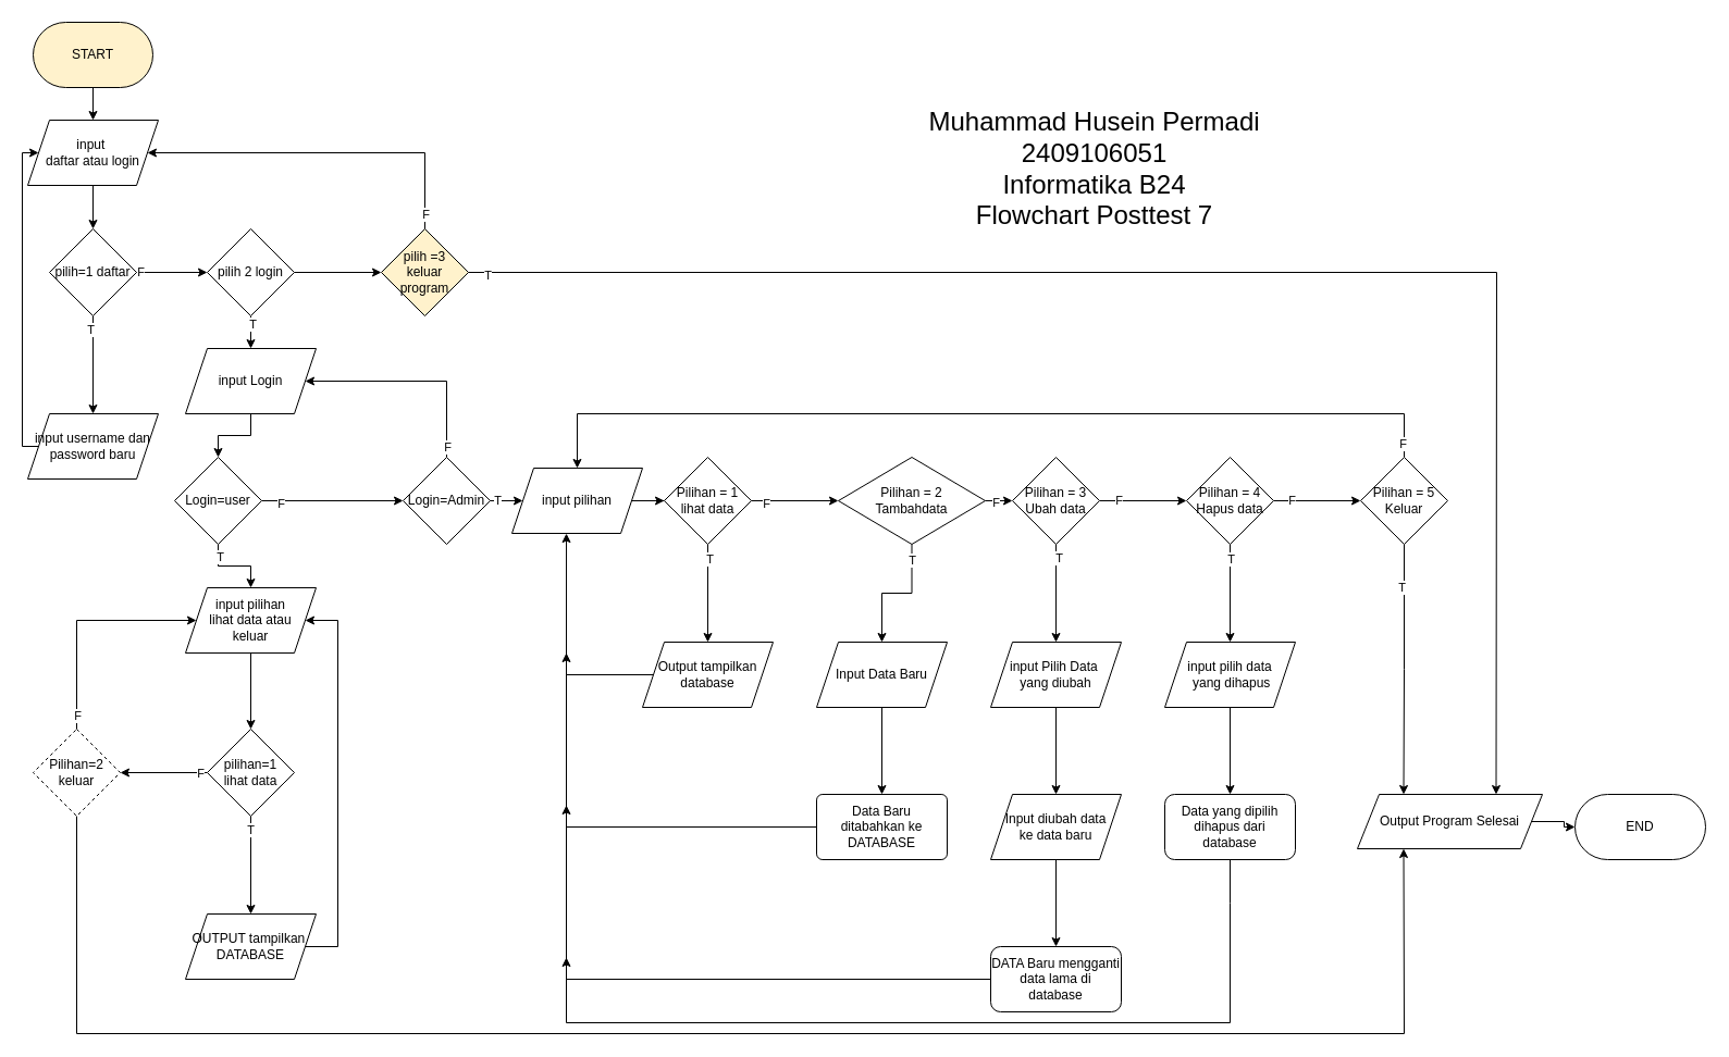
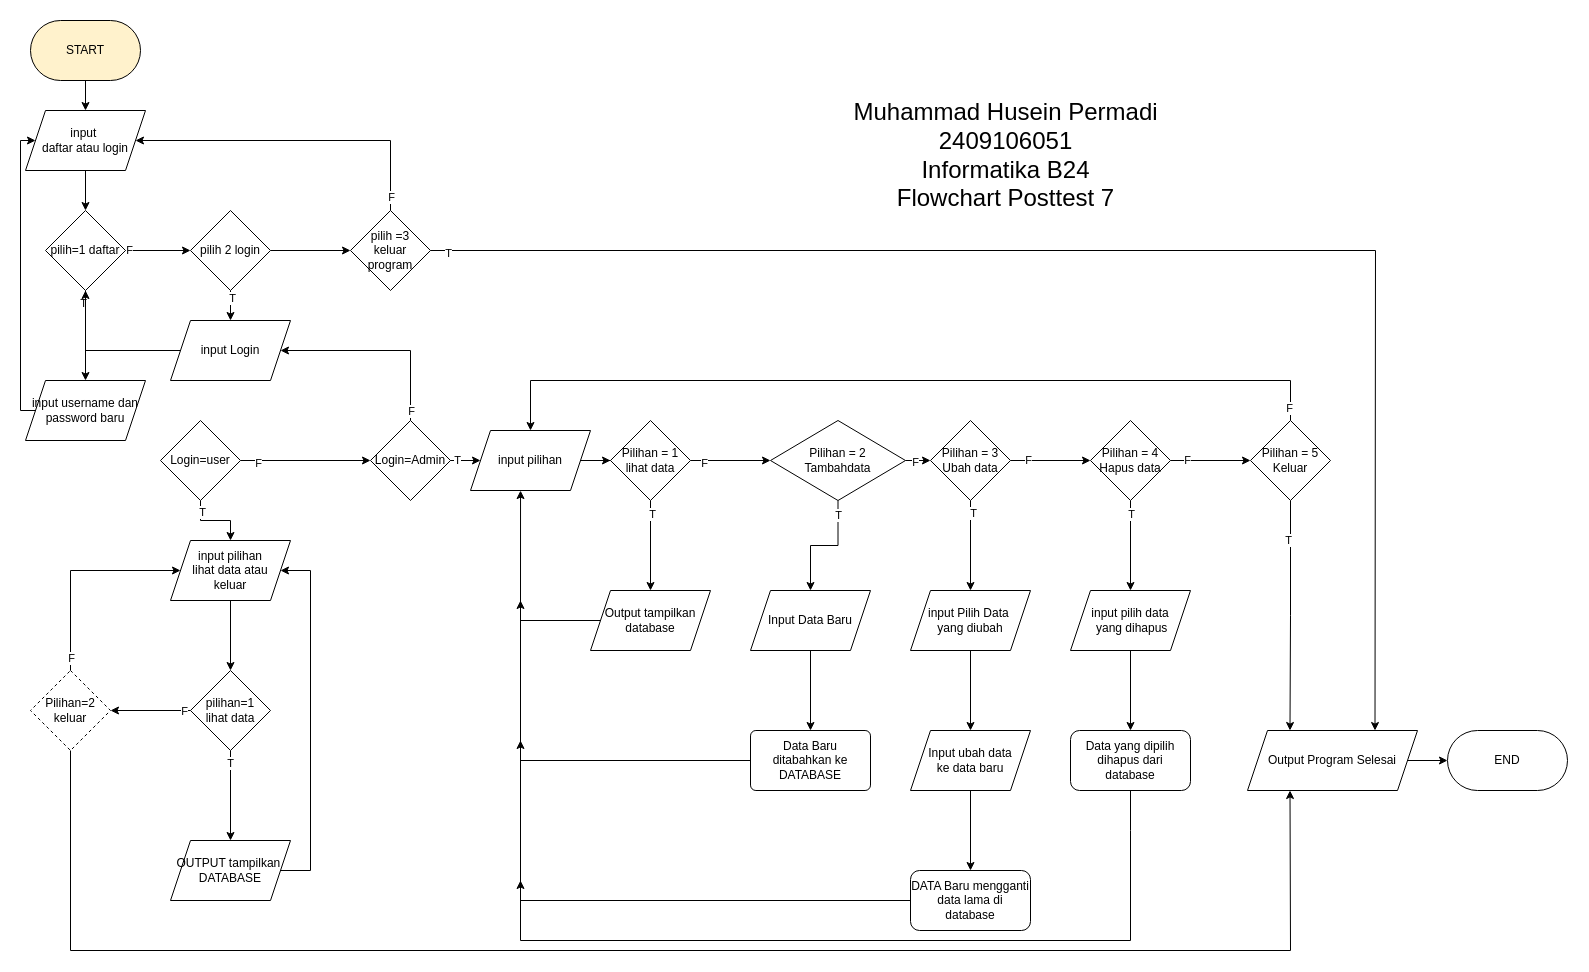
- <mxCell id="89" value="pilih =3&lt;div&gt;keluar program&lt;/div&gt;" style="rhombus;whiteSpace=wrap;html=1;fillColor=#fff2cc;" parent="1" vertex="1"><mxGeometry x="350" y="210" width="80" height="80" as="geometry" /></mxCell>
+ <mxCell id="89" value="pilih =3&lt;div&gt;keluar program&lt;/div&gt;" style="rhombus;whiteSpace=wrap;html=1;" parent="1" vertex="1"><mxGeometry x="350" y="210" width="80" height="80" as="geometry" /></mxCell>
- <mxCell id="17" value="" style="edgeStyle=orthogonalEdgeStyle;rounded=0;orthogonalLoop=1;jettySize=auto;html=1;" parent="1" source="18" target="23" edge="1"><mxGeometry relative="1" as="geometry" /></mxCell>
+ <mxCell id="17" value="" style="edgeStyle=orthogonalEdgeStyle;rounded=0;orthogonalLoop=1;jettySize=auto;html=1;" parent="1" source="18" target="6" edge="1"><mxGeometry relative="1" as="geometry" /></mxCell>
- <mxCell id="84" value="Output Program Selesai" style="shape=parallelogram;perimeter=parallelogramPerimeter;whiteSpace=wrap;html=1;fixedSize=1;" parent="1" vertex="1"><mxGeometry x="1247" y="730" width="170" height="50" as="geometry" /></mxCell>
+ <mxCell id="84" value="Output Program Selesai" style="shape=parallelogram;perimeter=parallelogramPerimeter;whiteSpace=wrap;html=1;fixedSize=1;" parent="1" vertex="1"><mxGeometry x="1247" y="730" width="170" height="60" as="geometry" /></mxCell>
- <mxCell id="66" value="Input diubah data&lt;div&gt;ke data baru&lt;/div&gt;" style="shape=parallelogram;perimeter=parallelogramPerimeter;whiteSpace=wrap;html=1;fixedSize=1;" parent="1" vertex="1"><mxGeometry x="910" y="730" width="120" height="60" as="geometry" /></mxCell>
+ <mxCell id="66" value="Input ubah data&lt;div&gt;ke data baru&lt;/div&gt;" style="shape=parallelogram;perimeter=parallelogramPerimeter;whiteSpace=wrap;html=1;fixedSize=1;" parent="1" vertex="1"><mxGeometry x="910" y="730" width="120" height="60" as="geometry" /></mxCell>
